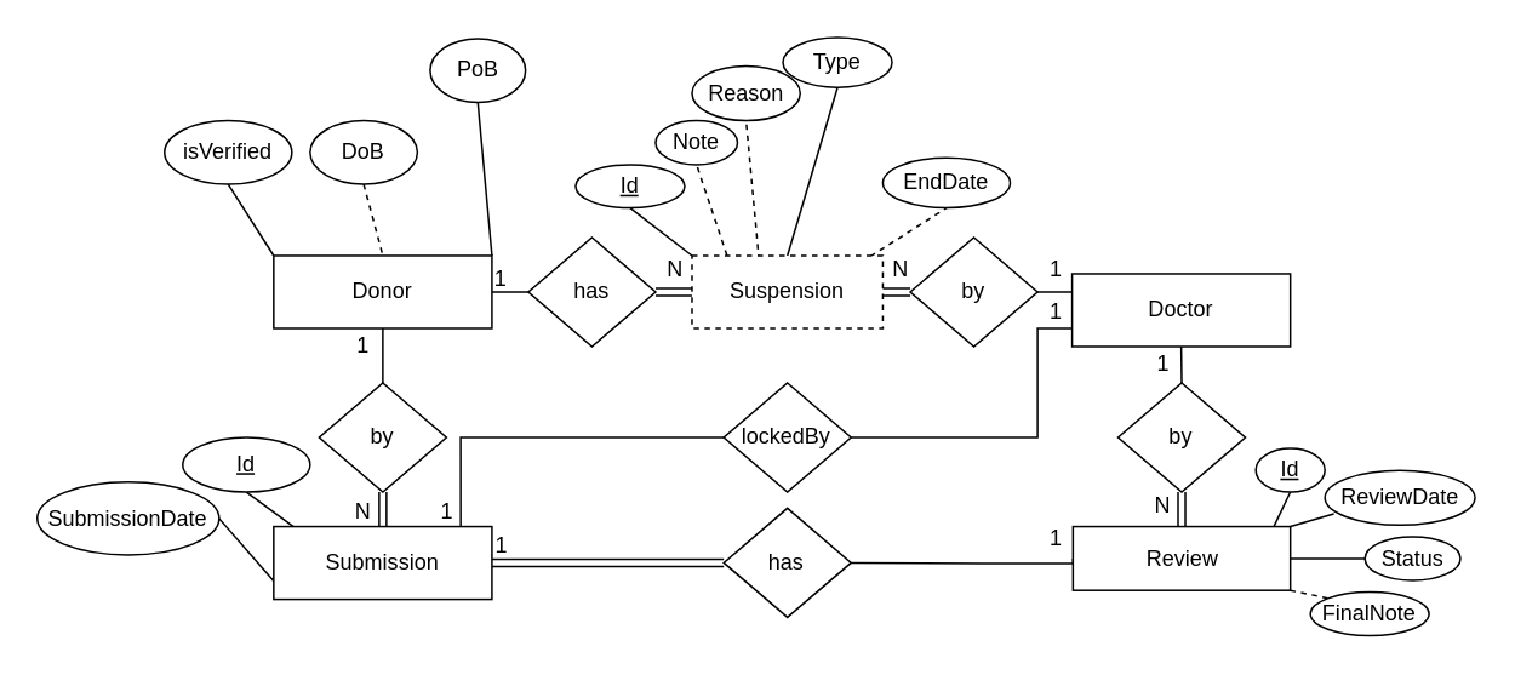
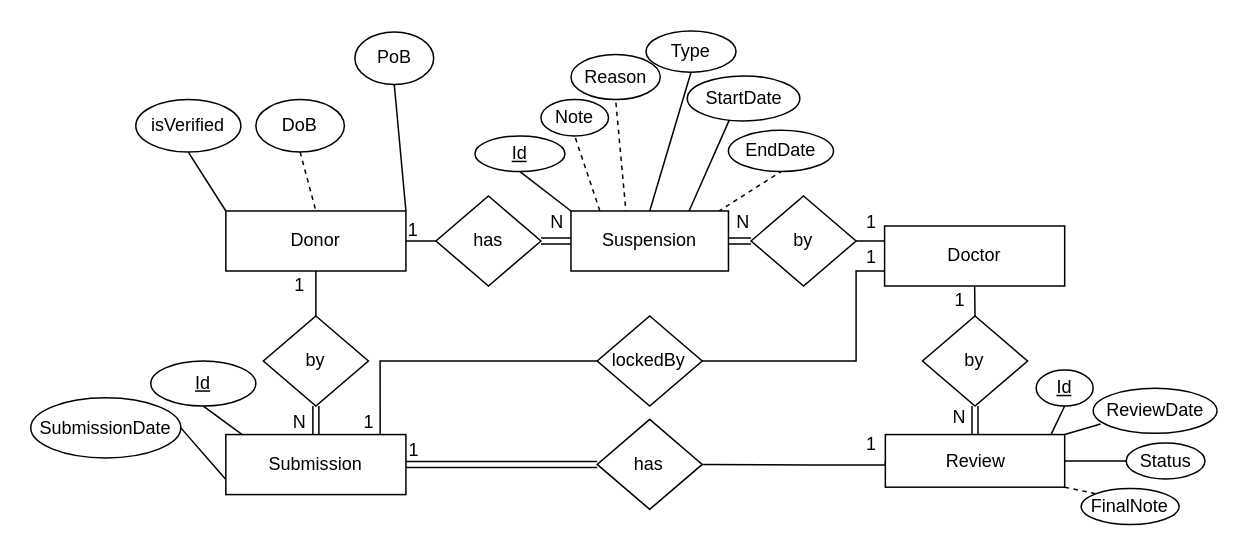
+ <mxCell id="37" value="StartDate" style="ellipse;whiteSpace=wrap;html=1;" parent="1" vertex="1"><mxGeometry x="457.5" y="50" width="75" height="30" as="geometry" /></mxCell>
+ <mxCell id="31" style="rounded=0;orthogonalLoop=1;jettySize=auto;html=1;exitX=0.75;exitY=0;exitDx=0;exitDy=0;entryX=0.378;entryY=0.954;entryDx=0;entryDy=0;endArrow=none;endFill=0;entryPerimeter=0;" parent="1" source="35" target="37" edge="1"><mxGeometry relative="1" as="geometry" /></mxCell>
- <mxCell id="35" value="&lt;div&gt;&lt;span style=&quot;background-color: initial;&quot;&gt;Suspension&lt;/span&gt;&lt;br&gt;&lt;/div&gt;" style="rounded=0;whiteSpace=wrap;html=1;dashed=1;" parent="1" vertex="1"><mxGeometry x="380" y="140" width="104.94" height="40" as="geometry" /></mxCell>
+ <mxCell id="35" value="&lt;div&gt;&lt;span style=&quot;background-color: initial;&quot;&gt;Suspension&lt;/span&gt;&lt;br&gt;&lt;/div&gt;" style="rounded=0;whiteSpace=wrap;html=1;" parent="1" vertex="1"><mxGeometry x="380" y="140" width="104.94" height="40" as="geometry" /></mxCell>
